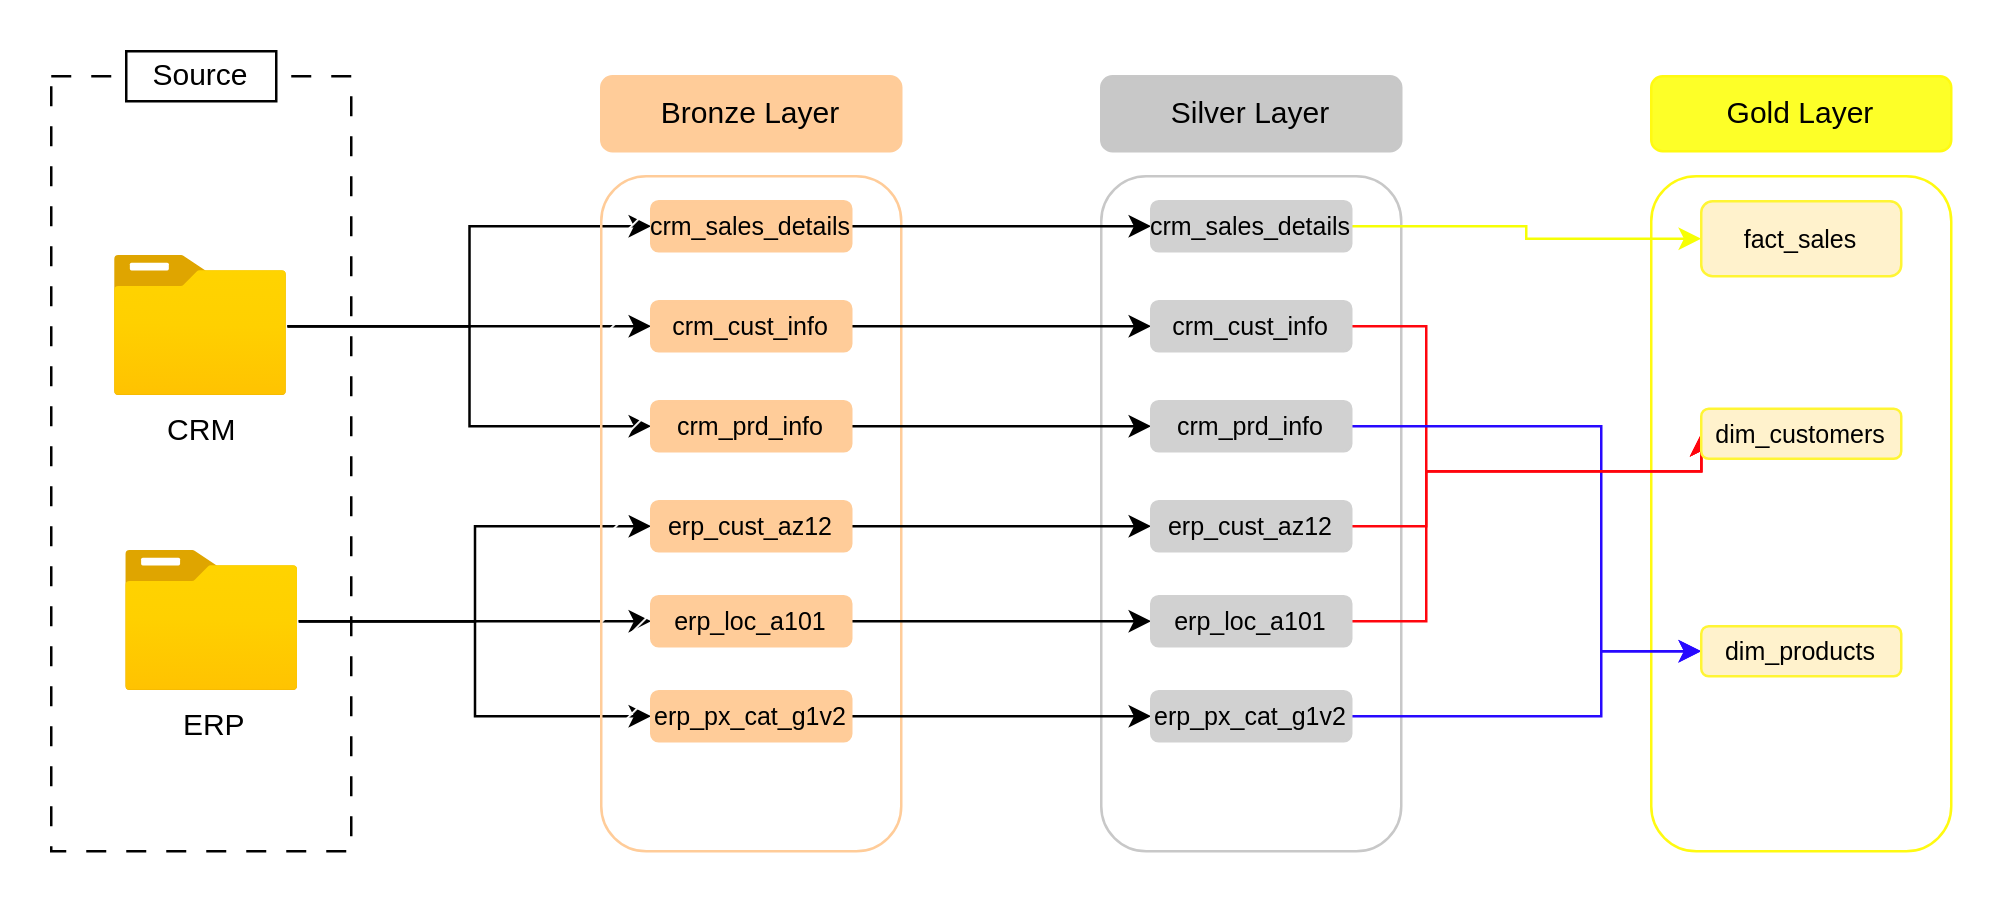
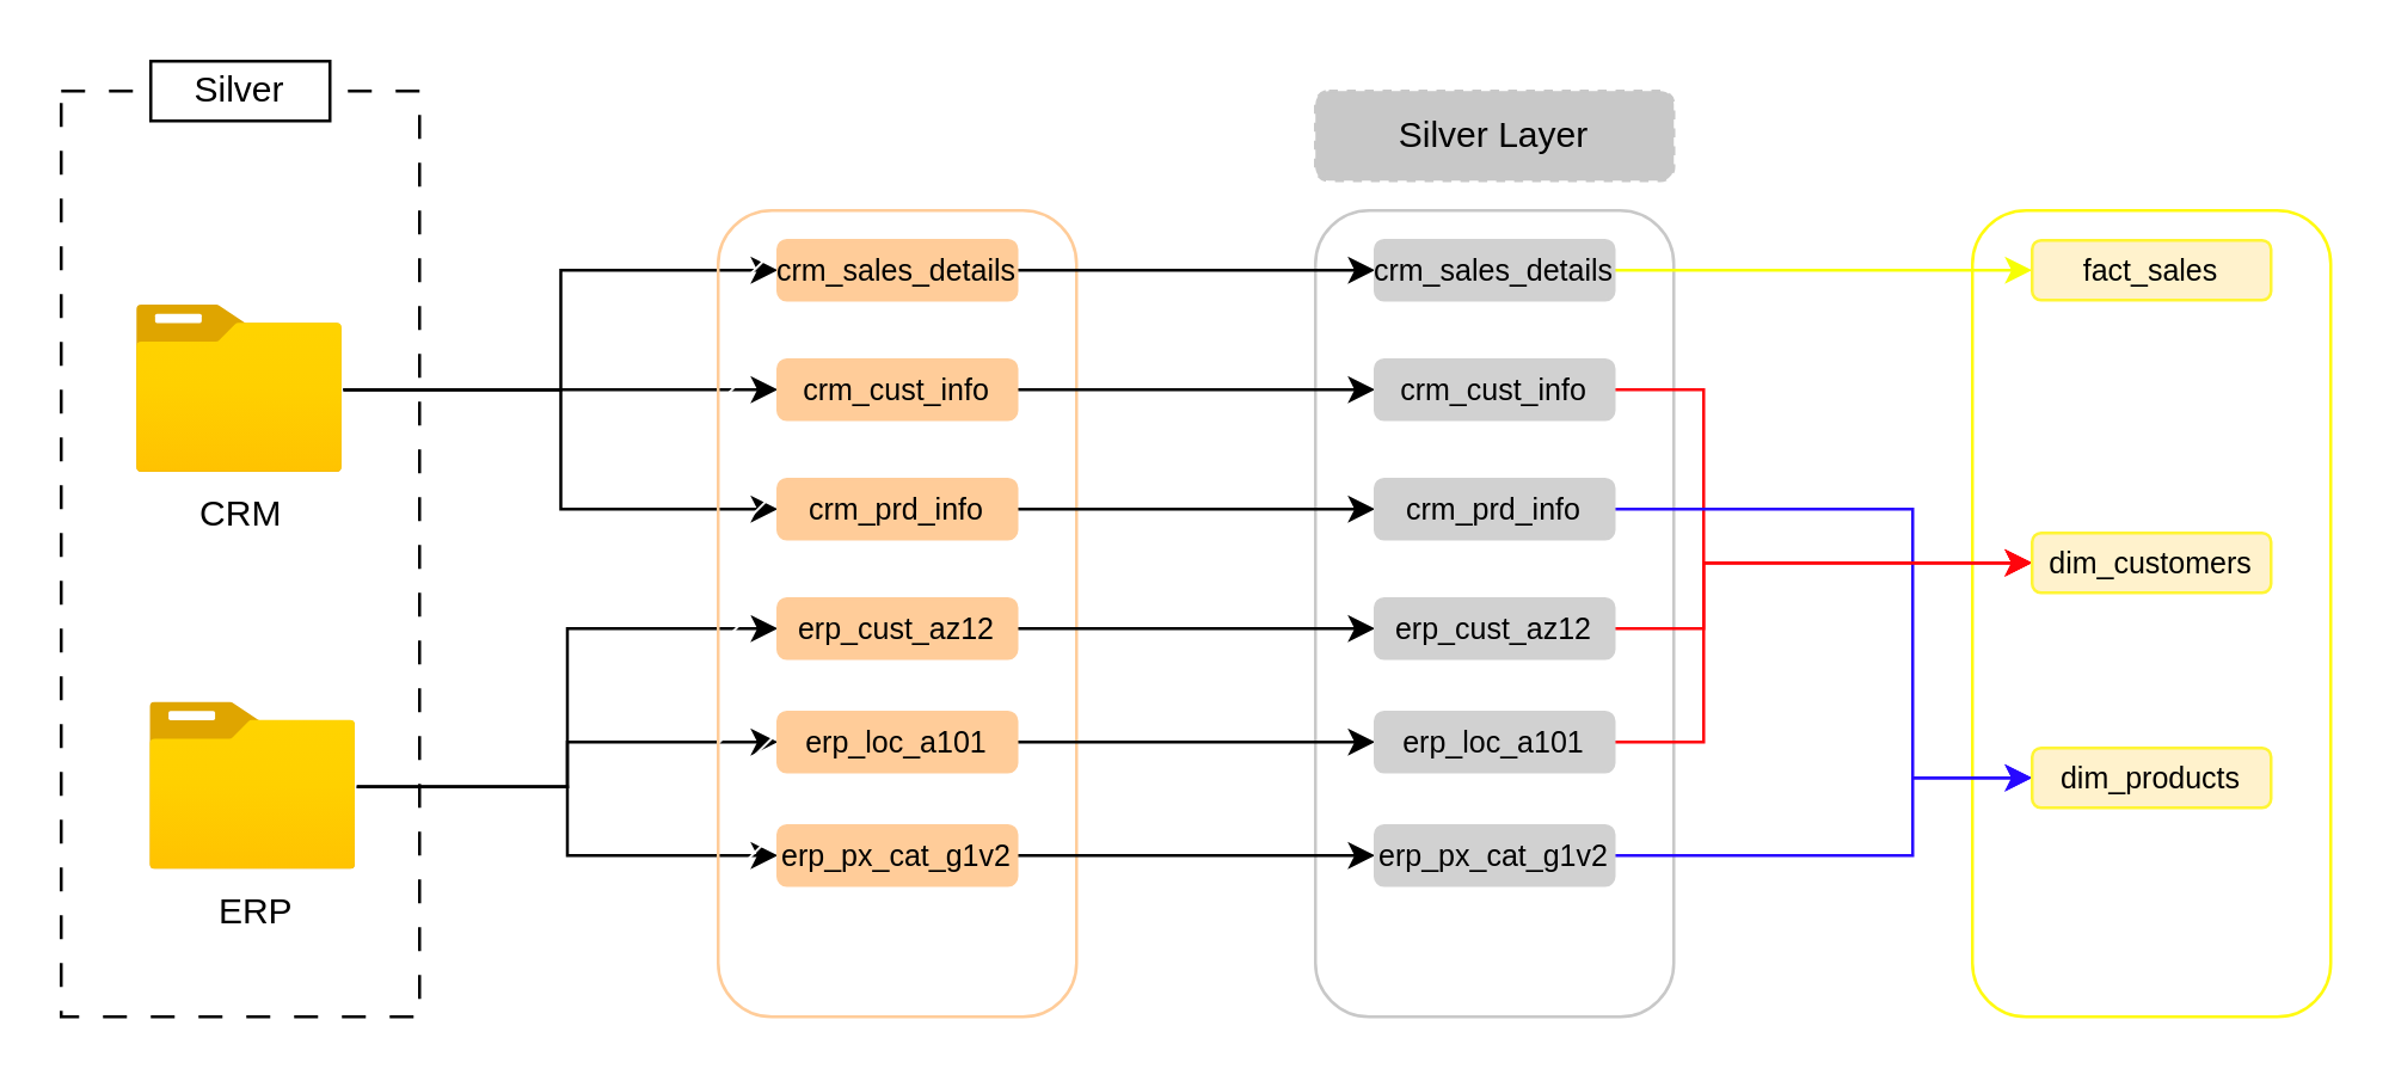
- <mxCell id="3" value="Source" style="rounded=0;whiteSpace=wrap;html=1;" parent="1" vertex="1"><mxGeometry x="50" y="20" width="60" height="20" as="geometry" /></mxCell>
+ <mxCell id="3" value="Silver" style="rounded=0;whiteSpace=wrap;html=1;" parent="1" vertex="1"><mxGeometry x="50" y="20" width="60" height="20" as="geometry" /></mxCell>
- <mxCell id="13" value="Bronze Layer" style="rounded=1;whiteSpace=wrap;html=1;strokeColor=#FFCC99;fillColor=#FFCC99;" parent="1" vertex="1"><mxGeometry x="240" y="30" width="120" height="30" as="geometry" /></mxCell>
- <mxCell id="15" value="Silver Layer" style="rounded=1;whiteSpace=wrap;html=1;strokeColor=#C8C8C8;fillColor=#C8C8C8;" parent="1" vertex="1"><mxGeometry x="440" y="30" width="120" height="30" as="geometry" /></mxCell>
+ <mxCell id="15" value="Silver Layer" style="rounded=1;whiteSpace=wrap;html=1;strokeColor=#C8C8C8;fillColor=#C8C8C8;dashed=1;" parent="1" vertex="1"><mxGeometry x="440" y="30" width="120" height="30" as="geometry" /></mxCell>
- <mxCell id="17" value="Gold Layer" style="rounded=1;whiteSpace=wrap;html=1;strokeColor=#FFFA11;fillColor=#FDFF28;" parent="1" vertex="1"><mxGeometry x="660" y="30" width="120" height="30" as="geometry" /></mxCell>
- <mxCell id="44" value="fact_sales" style="rounded=1;whiteSpace=wrap;html=1;strokeColor=#FFF534;fillColor=#fff2cc;fontSize=10;" vertex="1" parent="1"><mxGeometry x="680" y="80" width="80" height="30" as="geometry" /></mxCell>
+ <mxCell id="44" value="fact_sales" style="rounded=1;whiteSpace=wrap;html=1;strokeColor=#FFF534;fillColor=#fff2cc;fontSize=10;" vertex="1" parent="1"><mxGeometry x="680" y="80" width="80" height="20" as="geometry" /></mxCell>
- <mxCell id="42" value="dim_customers" style="rounded=1;whiteSpace=wrap;html=1;strokeColor=#FFF534;fillColor=#fff2cc;fontSize=10;" vertex="1" parent="1"><mxGeometry x="680" y="163" width="80" height="20" as="geometry" /></mxCell>
+ <mxCell id="42" value="dim_customers" style="rounded=1;whiteSpace=wrap;html=1;strokeColor=#FFF534;fillColor=#fff2cc;fontSize=10;" vertex="1" parent="1"><mxGeometry x="680" y="178" width="80" height="20" as="geometry" /></mxCell>
- <mxCell id="11" value="ERP" style="image;aspect=fixed;html=1;points=[];align=center;fontSize=12;image=img/lib/azure2/general/Folder_Blank.svg;" parent="1" vertex="1"><mxGeometry x="50" y="220" width="69" height="56.0" as="geometry" /></mxCell>
+ <mxCell id="11" value="ERP" style="image;aspect=fixed;html=1;points=[];align=center;fontSize=12;image=img/lib/azure2/general/Folder_Blank.svg;" parent="1" vertex="1"><mxGeometry x="50" y="235" width="69" height="56.0" as="geometry" /></mxCell>
